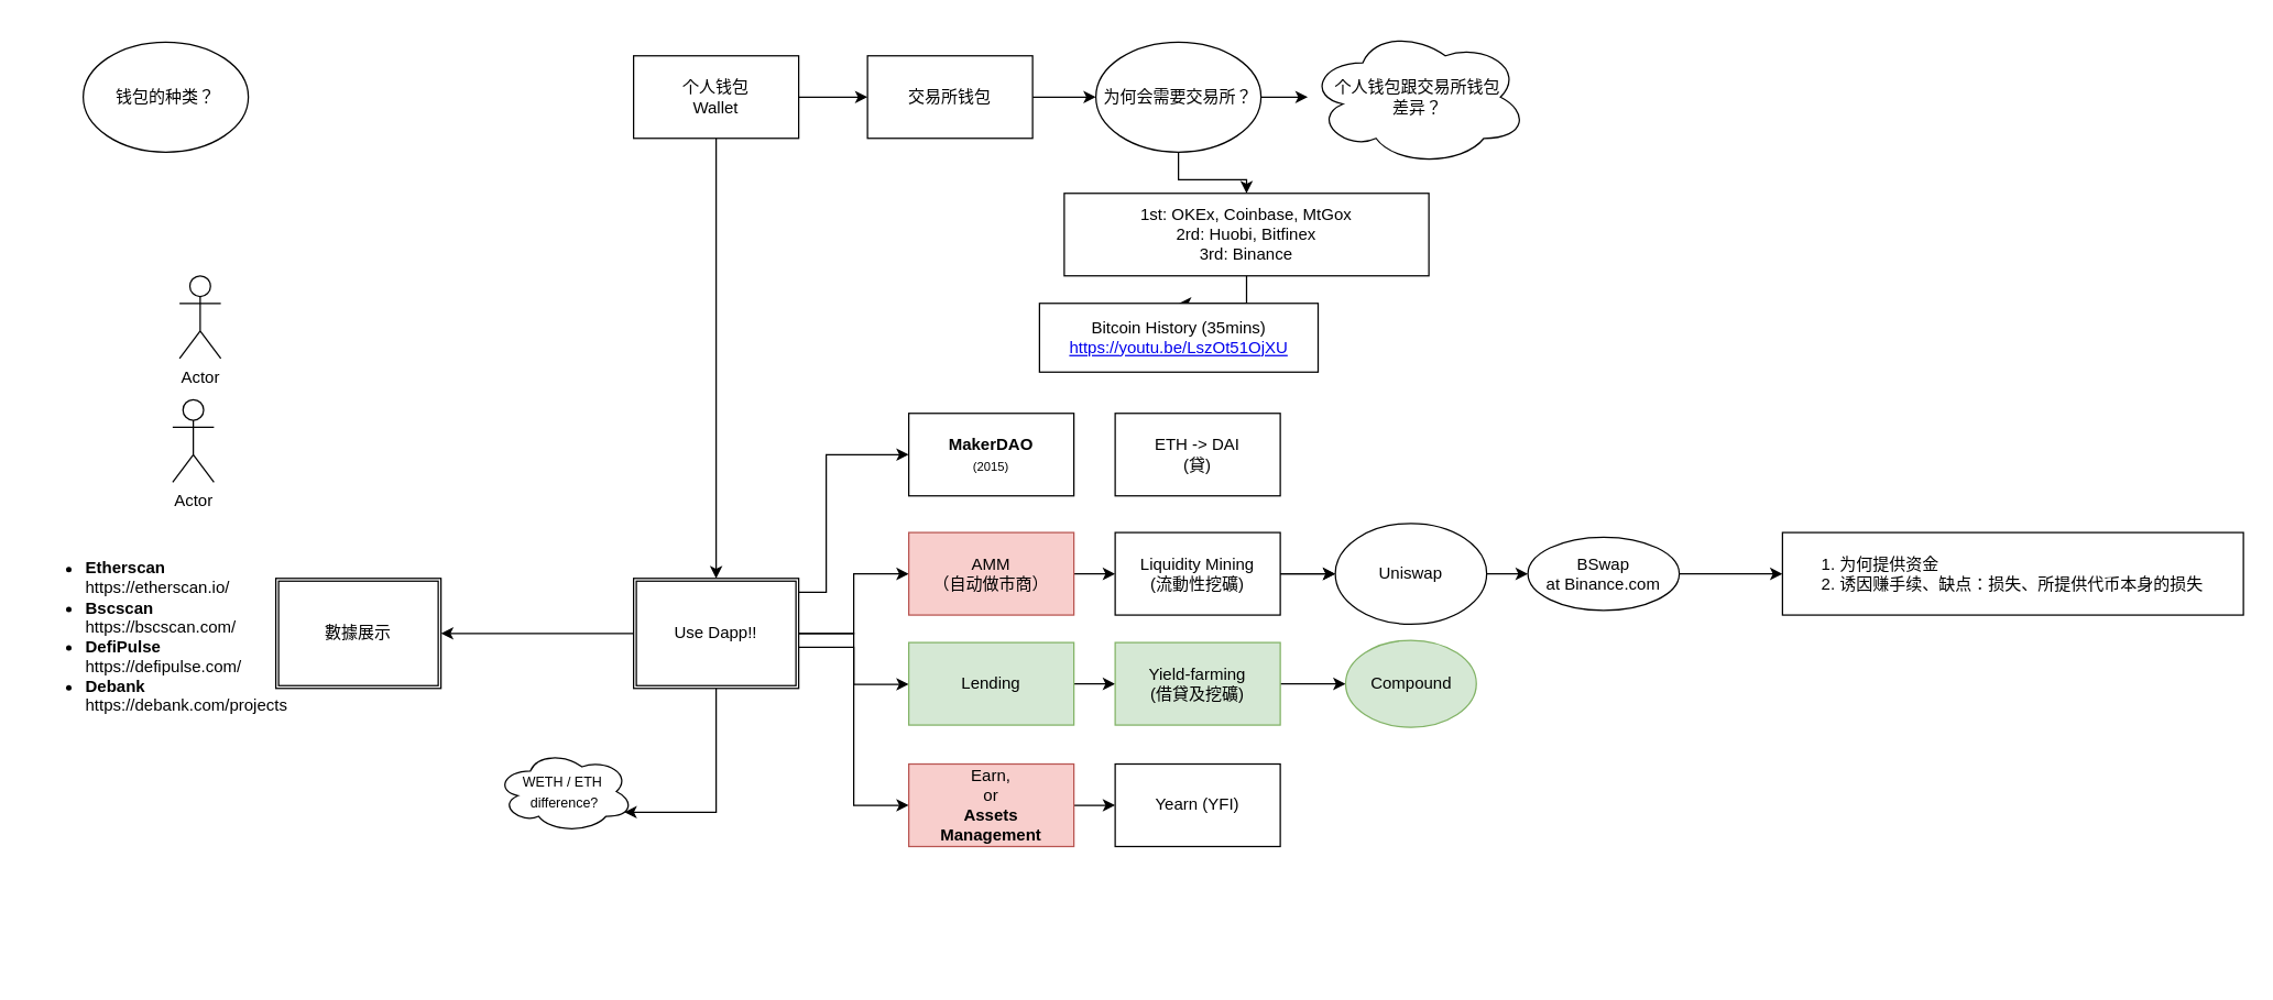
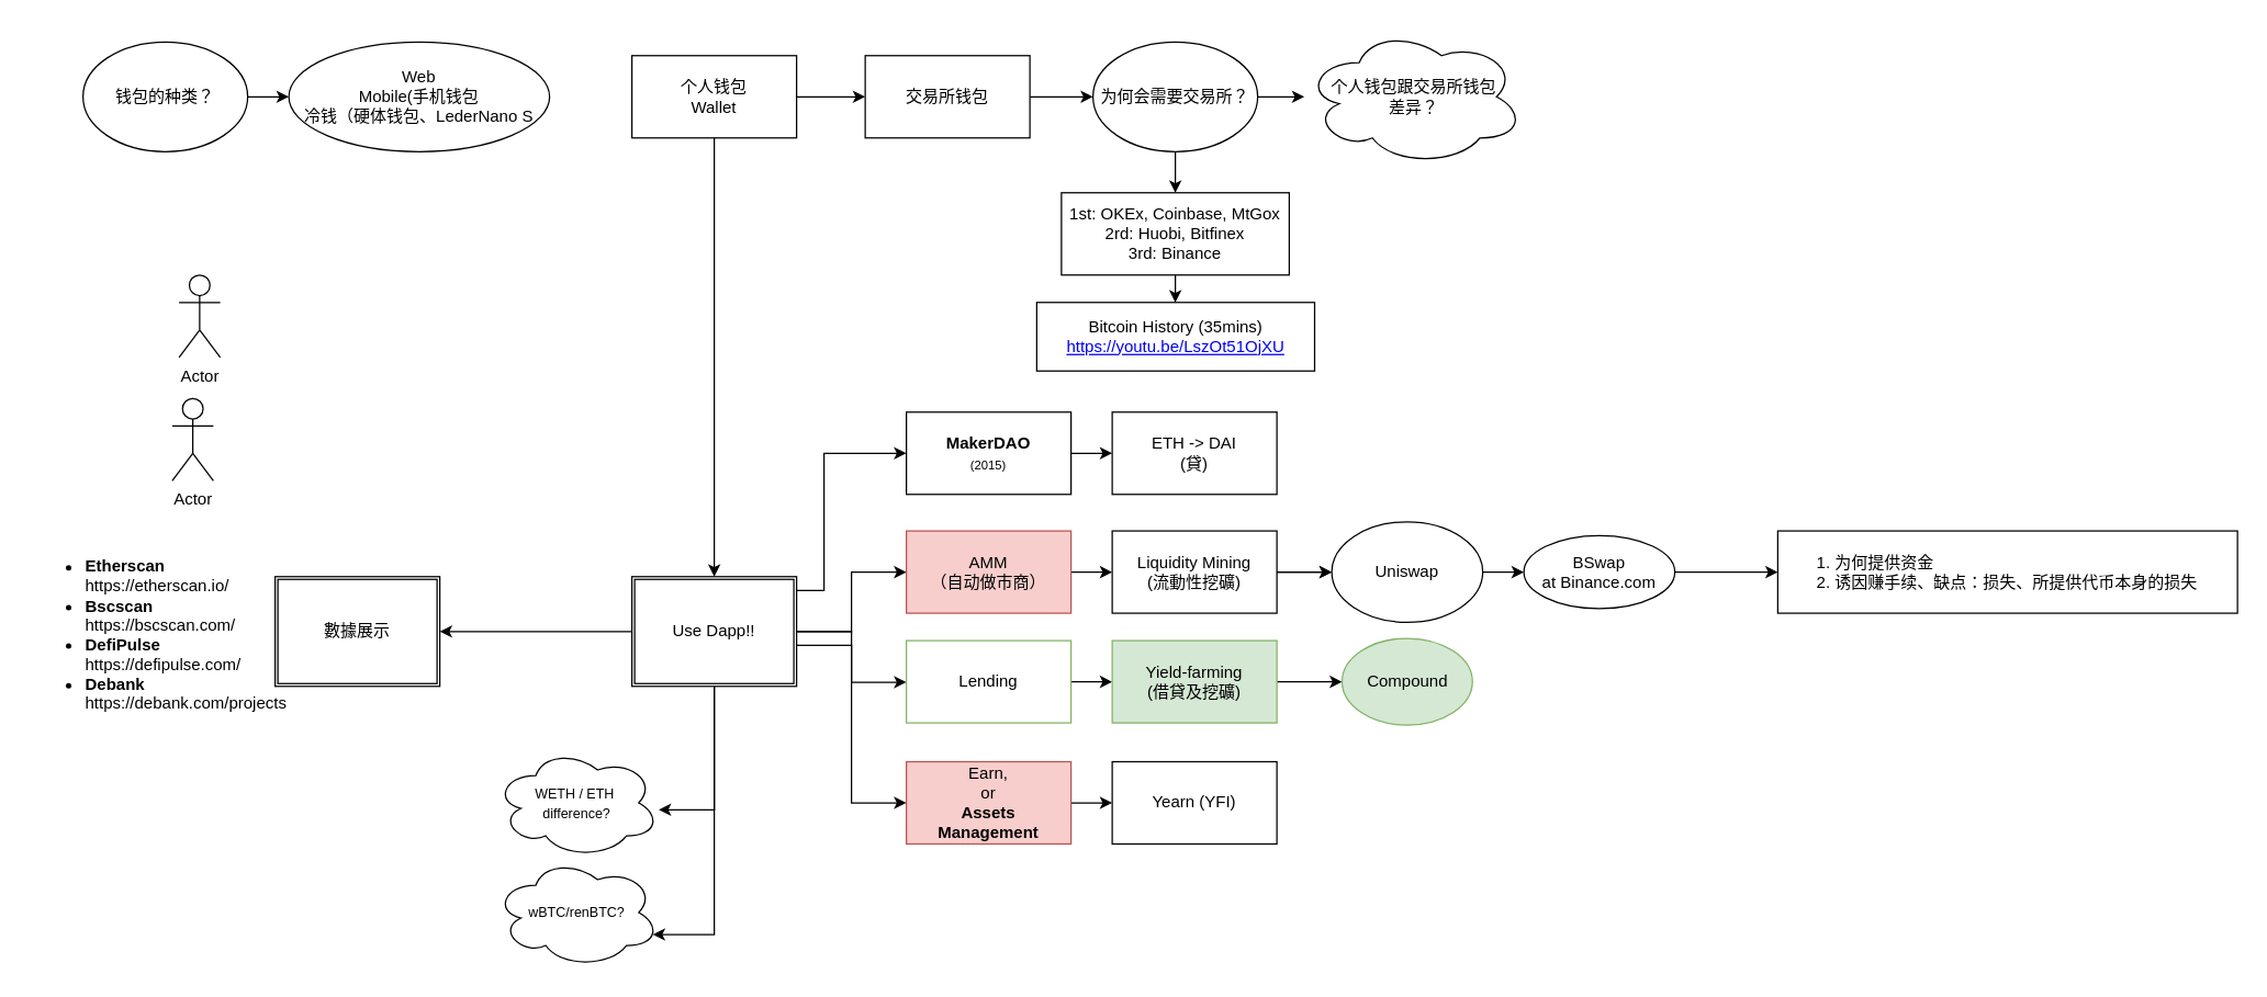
+ <mxCell id="46" value="" style="edgeStyle=orthogonalEdgeStyle;rounded=0;orthogonalLoop=1;jettySize=auto;html=1;" parent="1" source="47" target="48" edge="1"><mxGeometry relative="1" as="geometry" /></mxCell>
+ <mxCell id="48" value="Web&lt;br&gt;Mobile(手机钱包&lt;br&gt;冷钱（硬体钱包、LederNano S" style="ellipse;whiteSpace=wrap;html=1;" parent="1" vertex="1"><mxGeometry x="210" y="30" width="190" height="80" as="geometry" /></mxCell>
- <mxCell id="12" value="1st: OKEx, Coinbase, MtGox&lt;br&gt;2rd: Huobi, Bitfinex&lt;br&gt;3rd: Binance" style="whiteSpace=wrap;html=1;rounded=0;" parent="1" vertex="1"><mxGeometry x="773" y="140" width="265" height="60" as="geometry" /></mxCell>
+ <mxCell id="12" value="1st: OKEx, Coinbase, MtGox&lt;br&gt;2rd: Huobi, Bitfinex&lt;br&gt;3rd: Binance" style="whiteSpace=wrap;html=1;rounded=0;" parent="1" vertex="1"><mxGeometry x="773" y="140" width="166" height="60" as="geometry" /></mxCell>
+ <mxCell id="38" value="" style="edgeStyle=orthogonalEdgeStyle;rounded=0;orthogonalLoop=1;jettySize=auto;html=1;" parent="1" source="39" target="40" edge="1"><mxGeometry relative="1" as="geometry" /></mxCell>
- <mxCell id="25" value="Lending" style="whiteSpace=wrap;html=1;rounded=0;fillColor=#d5e8d4;strokeColor=#82b366;" parent="1" vertex="1"><mxGeometry x="660" y="466.67" width="120" height="60" as="geometry" /></mxCell>
+ <mxCell id="25" value="Lending" style="whiteSpace=wrap;html=1;rounded=0;fillColor=#ffffff;strokeColor=#82b366;" parent="1" vertex="1"><mxGeometry x="660" y="466.67" width="120" height="60" as="geometry" /></mxCell>
- <mxCell id="41" value="&lt;font style=&quot;font-size: 10px&quot;&gt;WETH / ETH&amp;nbsp;&lt;br&gt;difference?&lt;/font&gt;" style="ellipse;shape=cloud;whiteSpace=wrap;html=1;strokeColor=#000000;fillColor=#ffffff;gradientColor=none;" parent="1" vertex="1"><mxGeometry x="360" y="545" width="100" height="60" as="geometry" /></mxCell>
+ <mxCell id="41" value="&lt;font style=&quot;font-size: 10px&quot;&gt;WETH / ETH&amp;nbsp;&lt;br&gt;difference?&lt;/font&gt;" style="ellipse;shape=cloud;whiteSpace=wrap;html=1;strokeColor=#000000;fillColor=#ffffff;gradientColor=none;" parent="1" vertex="1"><mxGeometry x="360" y="545" width="120" height="80" as="geometry" /></mxCell>
+ <mxCell id="20" style="edgeStyle=orthogonalEdgeStyle;rounded=0;orthogonalLoop=1;jettySize=auto;html=1;entryX=0.96;entryY=0.7;entryDx=0;entryDy=0;entryPerimeter=0;" parent="1" source="21" target="42" edge="1"><mxGeometry relative="1" as="geometry"><Array as="points"><mxPoint x="520" y="681" /></Array></mxGeometry></mxCell>
+ <mxCell id="42" value="&lt;font style=&quot;font-size: 10px&quot;&gt;wBTC/renBTC?&lt;/font&gt;" style="ellipse;shape=cloud;whiteSpace=wrap;html=1;strokeColor=#000000;fillColor=#ffffff;gradientColor=none;" parent="1" vertex="1"><mxGeometry x="360" y="625" width="120" height="80" as="geometry" /></mxCell>
